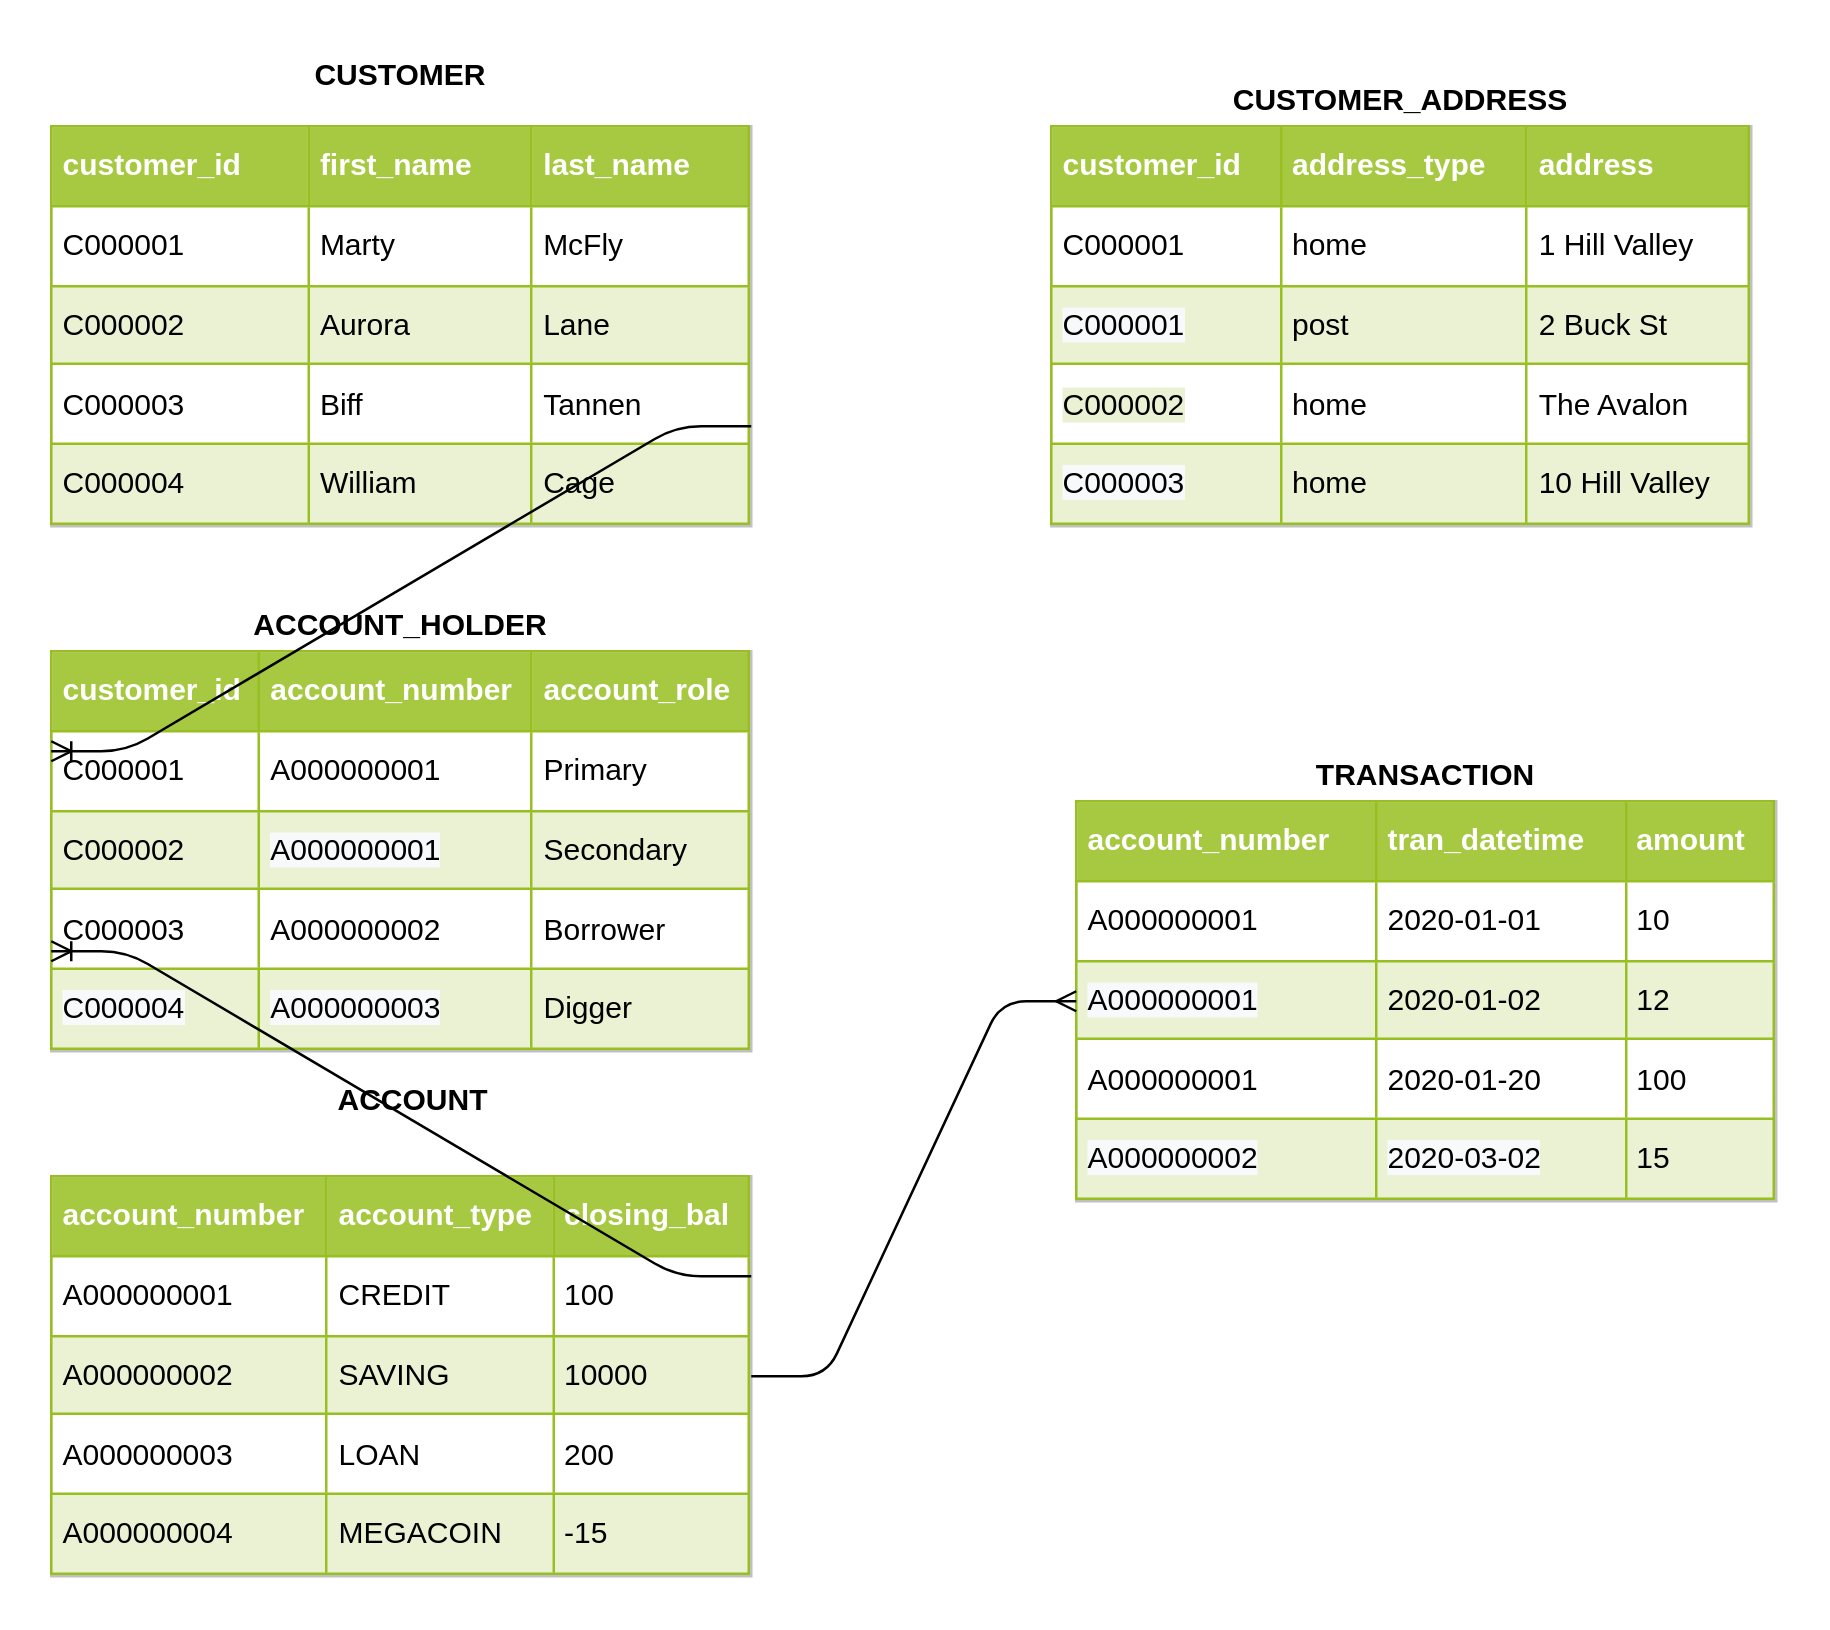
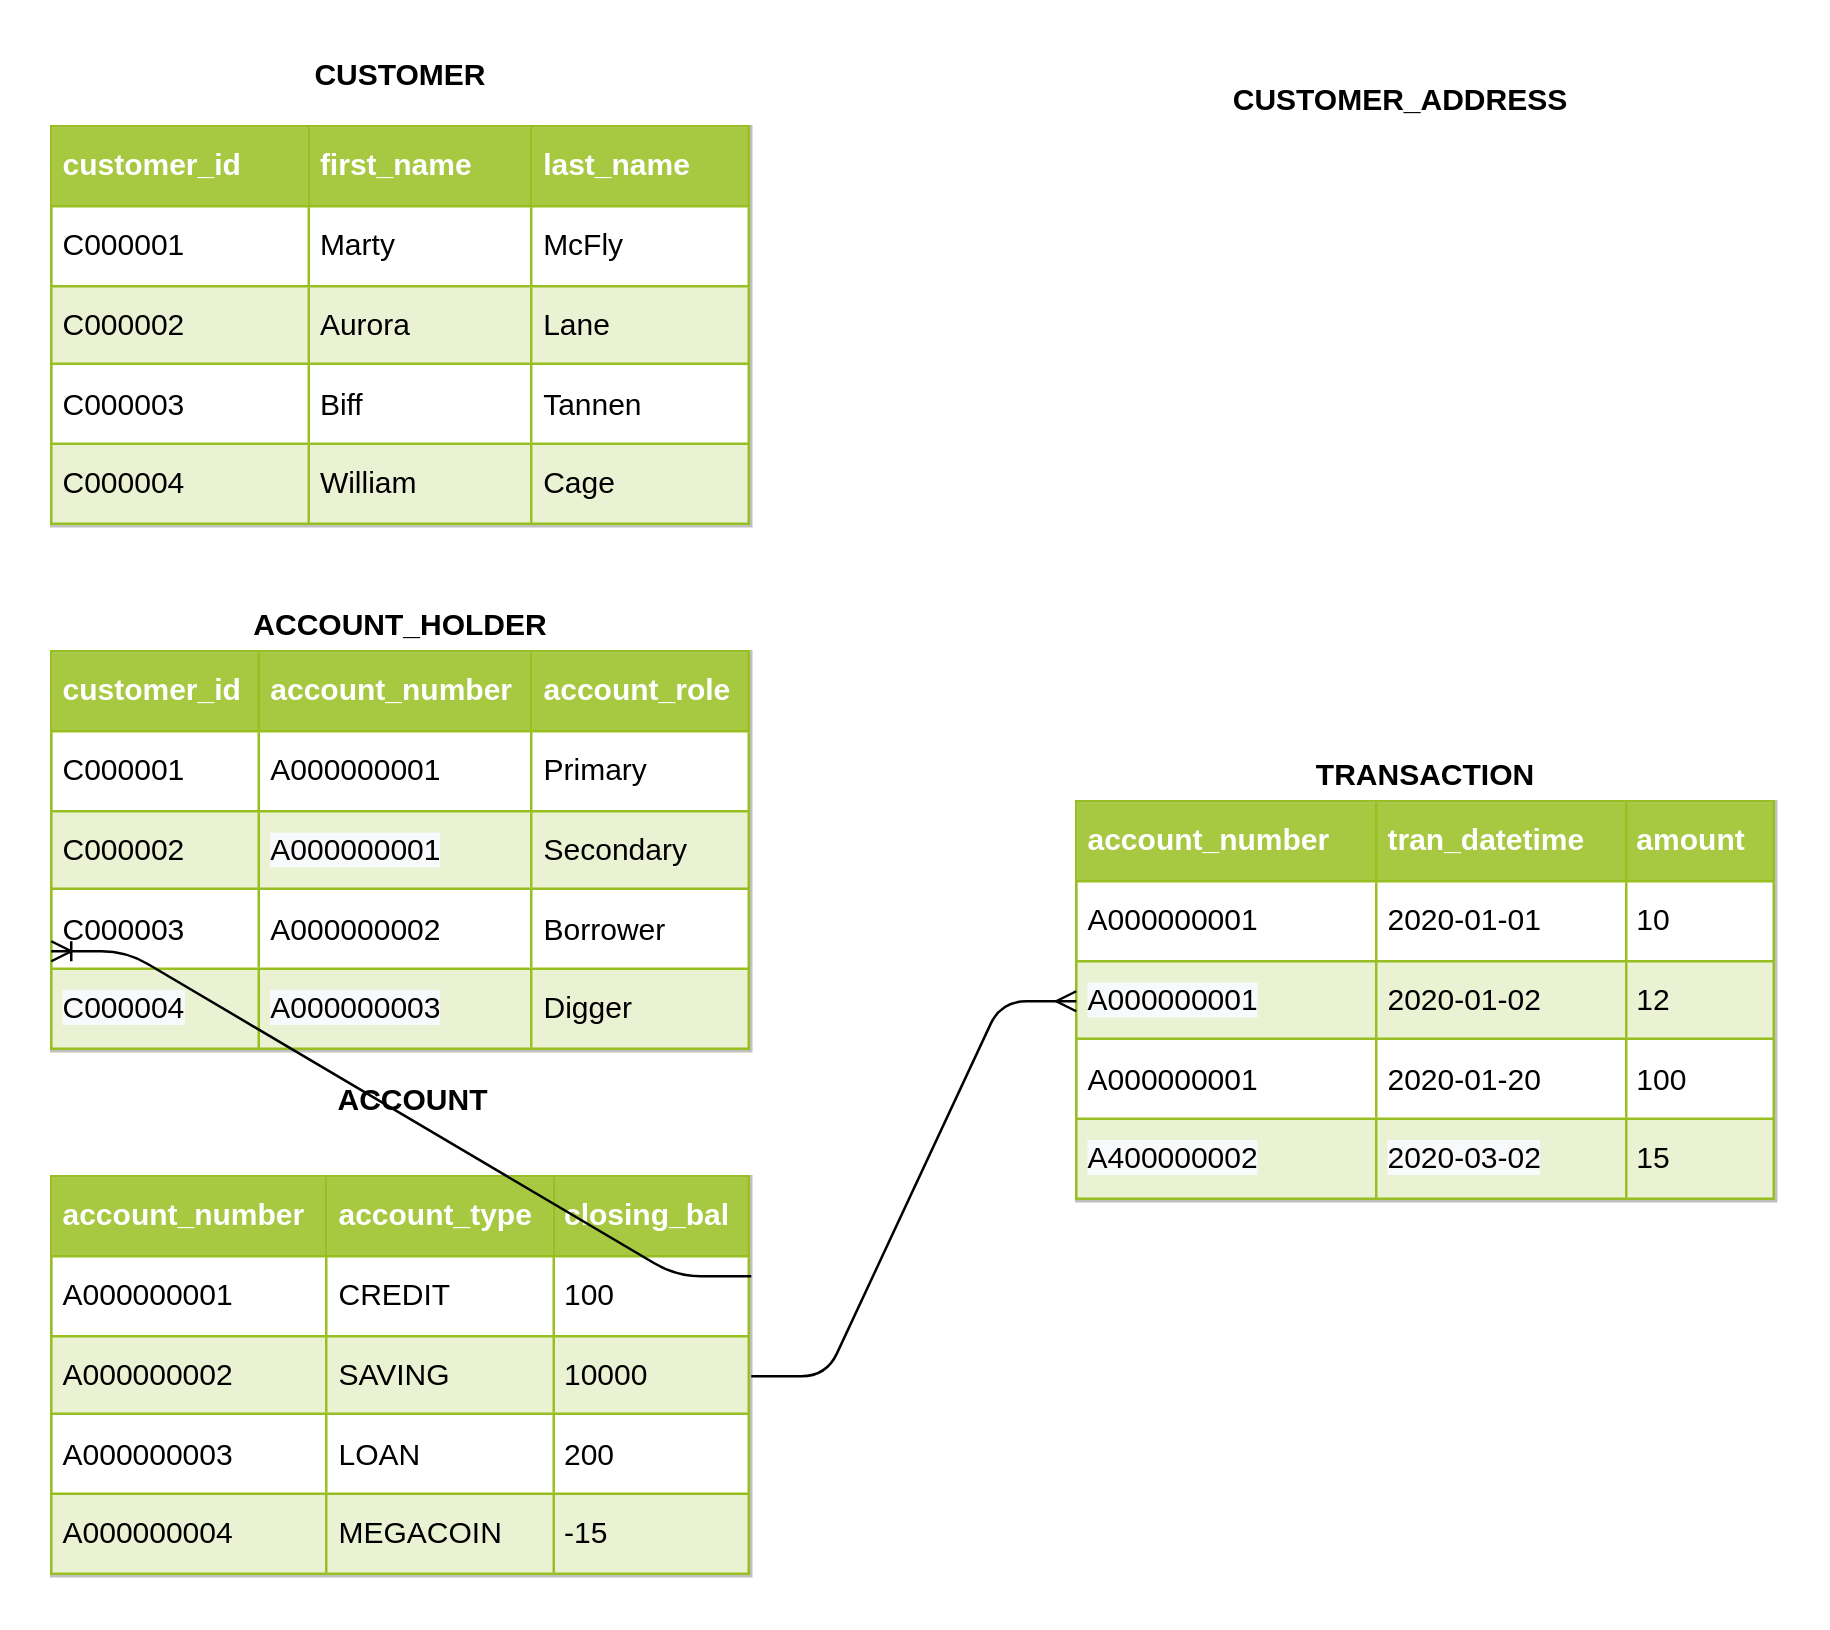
- <mxCell id="3" value="&lt;table border=&quot;1&quot; width=&quot;100%&quot; cellpadding=&quot;4&quot; style=&quot;width: 100% ; height: 100% ; border-collapse: collapse&quot;&gt;&lt;tbody&gt;&lt;tr style=&quot;background-color: #a7c942 ; color: #ffffff ; border: 1px solid #98bf21&quot;&gt;&lt;th align=&quot;left&quot;&gt;customer_id&lt;/th&gt;&lt;th align=&quot;left&quot;&gt;address_type&lt;/th&gt;&lt;th align=&quot;left&quot;&gt;address&lt;/th&gt;&lt;/tr&gt;&lt;tr style=&quot;border: 1px solid #98bf21&quot;&gt;&lt;td&gt;C000001&lt;br&gt;&lt;/td&gt;&lt;td&gt;home&lt;/td&gt;&lt;td&gt;1 Hill Valley&lt;/td&gt;&lt;/tr&gt;&lt;tr style=&quot;background-color: #eaf2d3 ; border: 1px solid #98bf21&quot;&gt;&lt;td&gt;&lt;span style=&quot;background-color: rgb(248 , 249 , 250)&quot;&gt;C000001&lt;/span&gt;&lt;br&gt;&lt;/td&gt;&lt;td&gt;post&lt;/td&gt;&lt;td&gt;2 Buck St&lt;/td&gt;&lt;/tr&gt;&lt;tr style=&quot;border: 1px solid #98bf21&quot;&gt;&lt;td&gt;&lt;span style=&quot;background-color: rgb(234 , 242 , 211)&quot;&gt;C000002&lt;/span&gt;&lt;br&gt;&lt;/td&gt;&lt;td&gt;home&lt;/td&gt;&lt;td&gt;The Avalon&lt;/td&gt;&lt;/tr&gt;&lt;tr style=&quot;background-color: #eaf2d3 ; border: 1px solid #98bf21&quot;&gt;&lt;td&gt;&lt;span style=&quot;background-color: rgb(248 , 249 , 250)&quot;&gt;C000003&lt;/span&gt;&lt;br&gt;&lt;/td&gt;&lt;td&gt;home&lt;/td&gt;&lt;td&gt;10 Hill Valley&lt;/td&gt;&lt;/tr&gt;&lt;/tbody&gt;&lt;/table&gt;" style="text;html=1;strokeColor=#c0c0c0;fillColor=#ffffff;overflow=fill;rounded=0;" vertex="1" parent="1"><mxGeometry x="420" y="50" width="280" height="160" as="geometry" /></mxCell>
- <mxCell id="13" value="" style="edgeStyle=entityRelationEdgeStyle;fontSize=12;html=1;endArrow=ERoneToMany;exitX=1;exitY=0.75;exitDx=0;exitDy=0;entryX=0;entryY=0.25;entryDx=0;entryDy=0;" edge="1" parent="1" source="2" target="11"><mxGeometry width="100" height="100" relative="1" as="geometry"><mxPoint x="330" y="390" as="sourcePoint" /><mxPoint x="430" y="290" as="targetPoint" /></mxGeometry></mxCell>
- <mxCell id="5" value="&lt;table border=&quot;1&quot; width=&quot;100%&quot; cellpadding=&quot;4&quot; style=&quot;width: 100% ; height: 100% ; border-collapse: collapse&quot;&gt;&lt;tbody&gt;&lt;tr style=&quot;background-color: #a7c942 ; color: #ffffff ; border: 1px solid #98bf21&quot;&gt;&lt;th align=&quot;left&quot;&gt;account_number&lt;/th&gt;&lt;th align=&quot;left&quot;&gt;tran_datetime&lt;/th&gt;&lt;th align=&quot;left&quot;&gt;amount&lt;/th&gt;&lt;/tr&gt;&lt;tr style=&quot;border: 1px solid #98bf21&quot;&gt;&lt;td&gt;A000000001&lt;/td&gt;&lt;td&gt;2020-01-01&lt;/td&gt;&lt;td&gt;10&lt;/td&gt;&lt;/tr&gt;&lt;tr style=&quot;background-color: #eaf2d3 ; border: 1px solid #98bf21&quot;&gt;&lt;td&gt;&lt;span style=&quot;background-color: rgb(248 , 249 , 250)&quot;&gt;A000000001&lt;/span&gt;&lt;br&gt;&lt;/td&gt;&lt;td&gt;2020-01-02&lt;/td&gt;&lt;td&gt;12&lt;/td&gt;&lt;/tr&gt;&lt;tr style=&quot;border: 1px solid #98bf21&quot;&gt;&lt;td&gt;A000000001&lt;/td&gt;&lt;td&gt;2020-01-20&lt;br&gt;&lt;/td&gt;&lt;td&gt;100&lt;/td&gt;&lt;/tr&gt;&lt;tr style=&quot;background-color: #eaf2d3 ; border: 1px solid #98bf21&quot;&gt;&lt;td&gt;&lt;span style=&quot;background-color: rgb(248 , 249 , 250)&quot;&gt;A000000002&lt;/span&gt;&lt;br&gt;&lt;/td&gt;&lt;td&gt;&lt;span style=&quot;background-color: rgb(248 , 249 , 250)&quot;&gt;2020-03-02&lt;/span&gt;&lt;br&gt;&lt;/td&gt;&lt;td&gt;15&lt;/td&gt;&lt;/tr&gt;&lt;/tbody&gt;&lt;/table&gt;" style="text;html=1;strokeColor=#c0c0c0;fillColor=#ffffff;overflow=fill;rounded=0;" vertex="1" parent="1"><mxGeometry x="430" y="320" width="280" height="160" as="geometry" /></mxCell>
+ <mxCell id="5" value="&lt;table border=&quot;1&quot; width=&quot;100%&quot; cellpadding=&quot;4&quot; style=&quot;width: 100% ; height: 100% ; border-collapse: collapse&quot;&gt;&lt;tbody&gt;&lt;tr style=&quot;background-color: #a7c942 ; color: #ffffff ; border: 1px solid #98bf21&quot;&gt;&lt;th align=&quot;left&quot;&gt;account_number&lt;/th&gt;&lt;th align=&quot;left&quot;&gt;tran_datetime&lt;/th&gt;&lt;th align=&quot;left&quot;&gt;amount&lt;/th&gt;&lt;/tr&gt;&lt;tr style=&quot;border: 1px solid #98bf21&quot;&gt;&lt;td&gt;A000000001&lt;/td&gt;&lt;td&gt;2020-01-01&lt;/td&gt;&lt;td&gt;10&lt;/td&gt;&lt;/tr&gt;&lt;tr style=&quot;background-color: #eaf2d3 ; border: 1px solid #98bf21&quot;&gt;&lt;td&gt;&lt;span style=&quot;background-color: rgb(248 , 249 , 250)&quot;&gt;A000000001&lt;/span&gt;&lt;br&gt;&lt;/td&gt;&lt;td&gt;2020-01-02&lt;/td&gt;&lt;td&gt;12&lt;/td&gt;&lt;/tr&gt;&lt;tr style=&quot;border: 1px solid #98bf21&quot;&gt;&lt;td&gt;A000000001&lt;/td&gt;&lt;td&gt;2020-01-20&lt;br&gt;&lt;/td&gt;&lt;td&gt;100&lt;/td&gt;&lt;/tr&gt;&lt;tr style=&quot;background-color: #eaf2d3 ; border: 1px solid #98bf21&quot;&gt;&lt;td&gt;&lt;span style=&quot;background-color: rgb(248 , 249 , 250)&quot;&gt;A400000002&lt;/span&gt;&lt;br&gt;&lt;/td&gt;&lt;td&gt;&lt;span style=&quot;background-color: rgb(248 , 249 , 250)&quot;&gt;2020-03-02&lt;/span&gt;&lt;br&gt;&lt;/td&gt;&lt;td&gt;15&lt;/td&gt;&lt;/tr&gt;&lt;/tbody&gt;&lt;/table&gt;" style="text;html=1;strokeColor=#c0c0c0;fillColor=#ffffff;overflow=fill;rounded=0;" vertex="1" parent="1"><mxGeometry x="430" y="320" width="280" height="160" as="geometry" /></mxCell>
